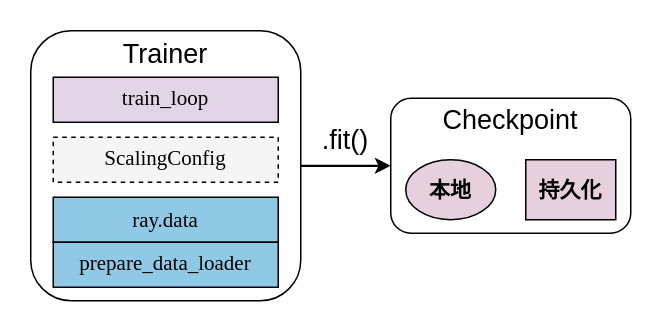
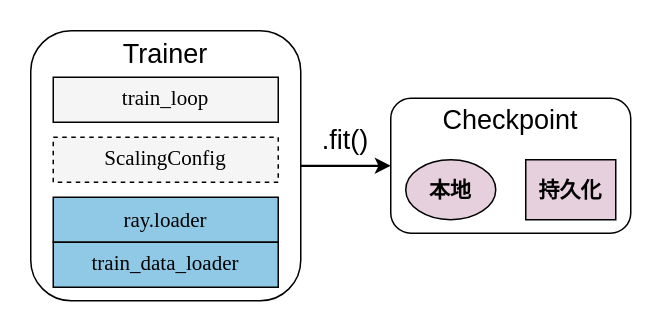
- <mxCell id="4" value="&lt;font style=&quot;font-size: 14px;&quot; face=&quot;Garamond&quot;&gt;train_loop&lt;/font&gt;" style="rounded=0;whiteSpace=wrap;html=1;fillColor=#e1d5e7;" parent="1" vertex="1"><mxGeometry x="35" y="51" width="150" height="30" as="geometry" /></mxCell>
+ <mxCell id="4" value="&lt;font style=&quot;font-size: 14px;&quot; face=&quot;Garamond&quot;&gt;train_loop&lt;/font&gt;" style="rounded=0;whiteSpace=wrap;html=1;fillColor=#F5F5F5;" parent="1" vertex="1"><mxGeometry x="35" y="51" width="150" height="30" as="geometry" /></mxCell>
- <mxCell id="6" value="&lt;span style=&quot;font-size: 14px;&quot;&gt;&lt;font face=&quot;Garamond&quot;&gt;ray.data&lt;/font&gt;&lt;/span&gt;" style="rounded=0;whiteSpace=wrap;html=1;fillColor=#90C9E6;" parent="1" vertex="1"><mxGeometry x="35" y="131" width="150" height="30" as="geometry" /></mxCell>
+ <mxCell id="6" value="&lt;span style=&quot;font-size: 14px;&quot;&gt;&lt;font face=&quot;Garamond&quot;&gt;ray.loader&lt;/font&gt;&lt;/span&gt;" style="rounded=0;whiteSpace=wrap;html=1;fillColor=#90C9E6;" parent="1" vertex="1"><mxGeometry x="35" y="131" width="150" height="30" as="geometry" /></mxCell>
- <mxCell id="7" value="&lt;font style=&quot;font-size: 14px;&quot; face=&quot;Garamond&quot;&gt;prepare_data_loader&lt;/font&gt;" style="rounded=0;whiteSpace=wrap;html=1;fillColor=#90C9E6;" parent="1" vertex="1"><mxGeometry x="35" y="161" width="150" height="30" as="geometry" /></mxCell>
+ <mxCell id="7" value="&lt;font style=&quot;font-size: 14px;&quot; face=&quot;Garamond&quot;&gt;train_data_loader&lt;/font&gt;" style="rounded=0;whiteSpace=wrap;html=1;fillColor=#90C9E6;" parent="1" vertex="1"><mxGeometry x="35" y="161" width="150" height="30" as="geometry" /></mxCell>
